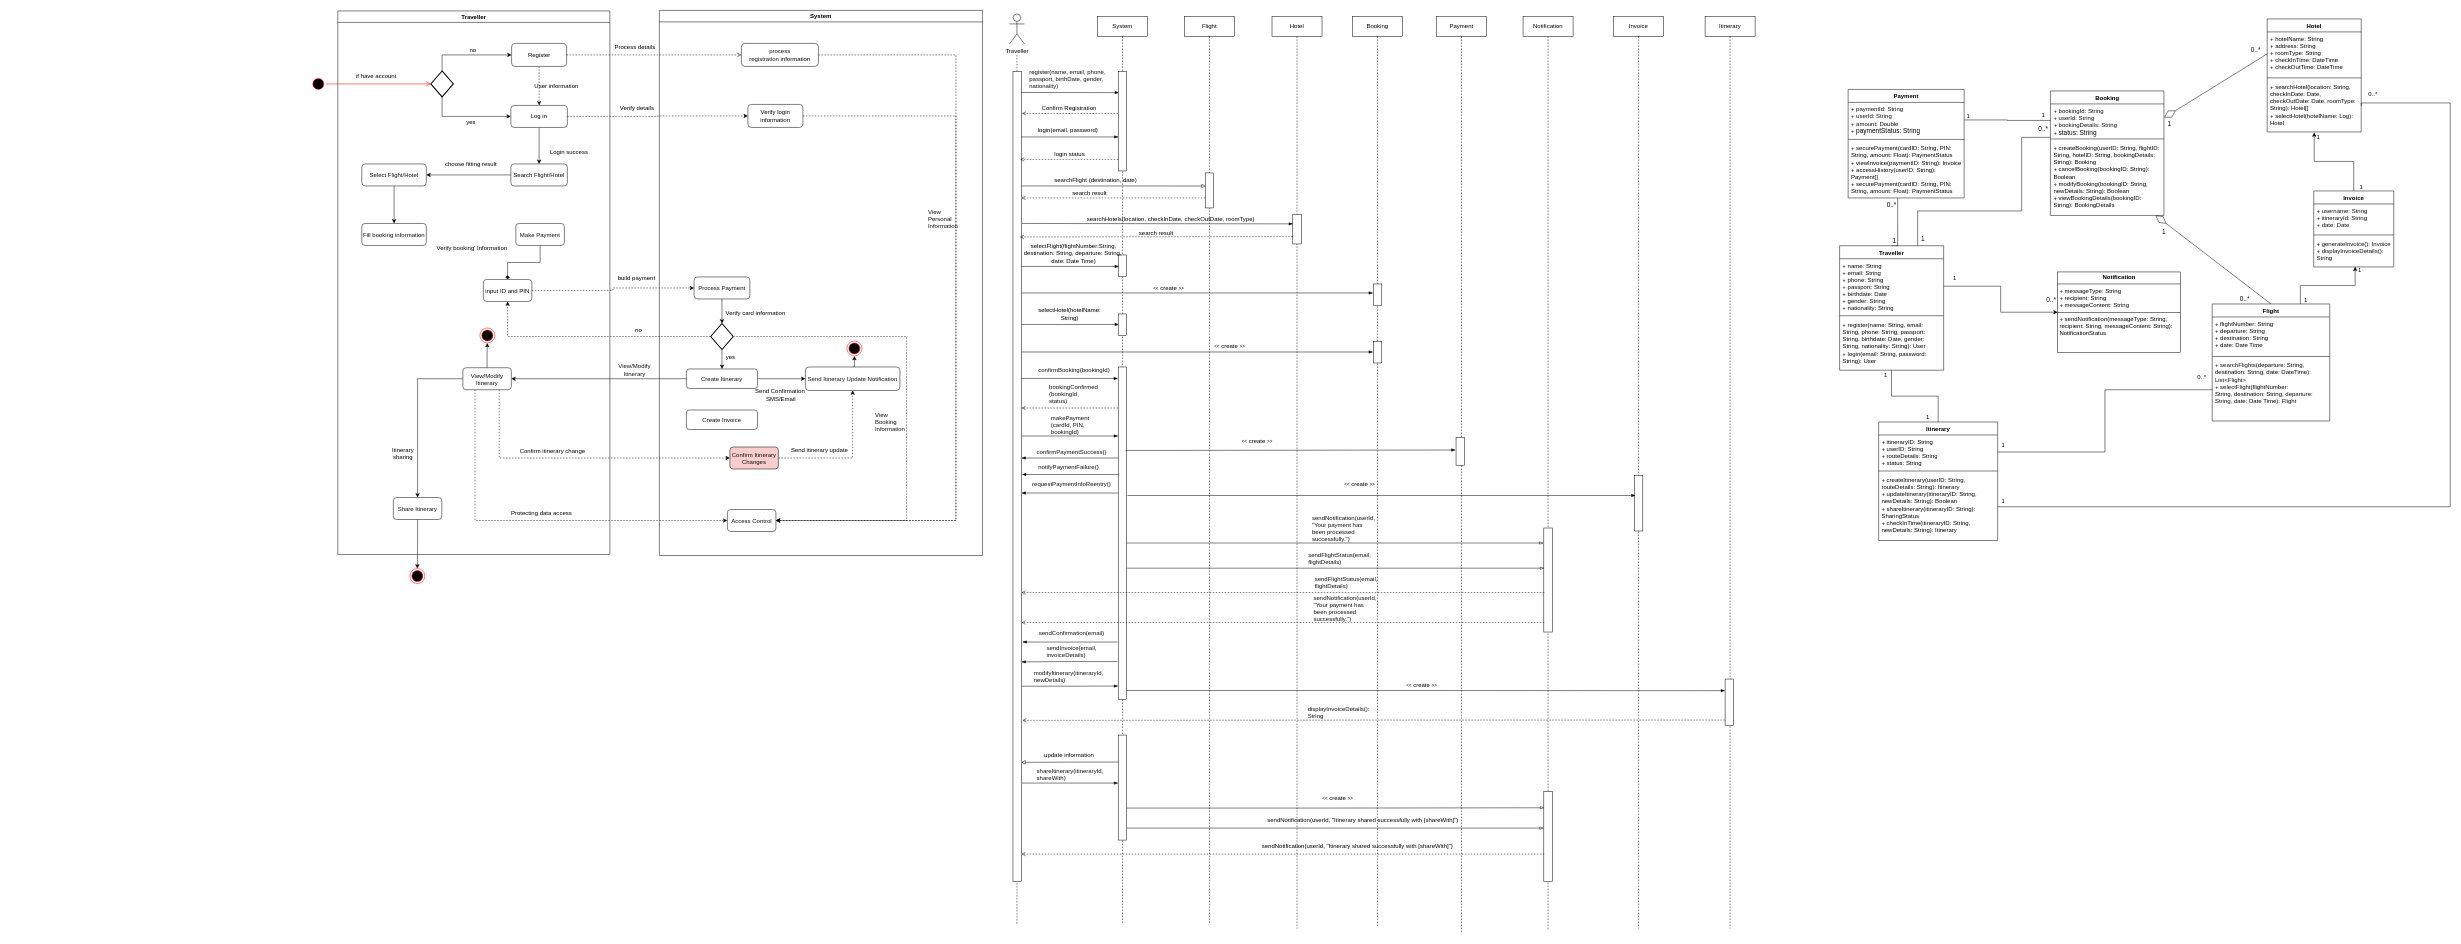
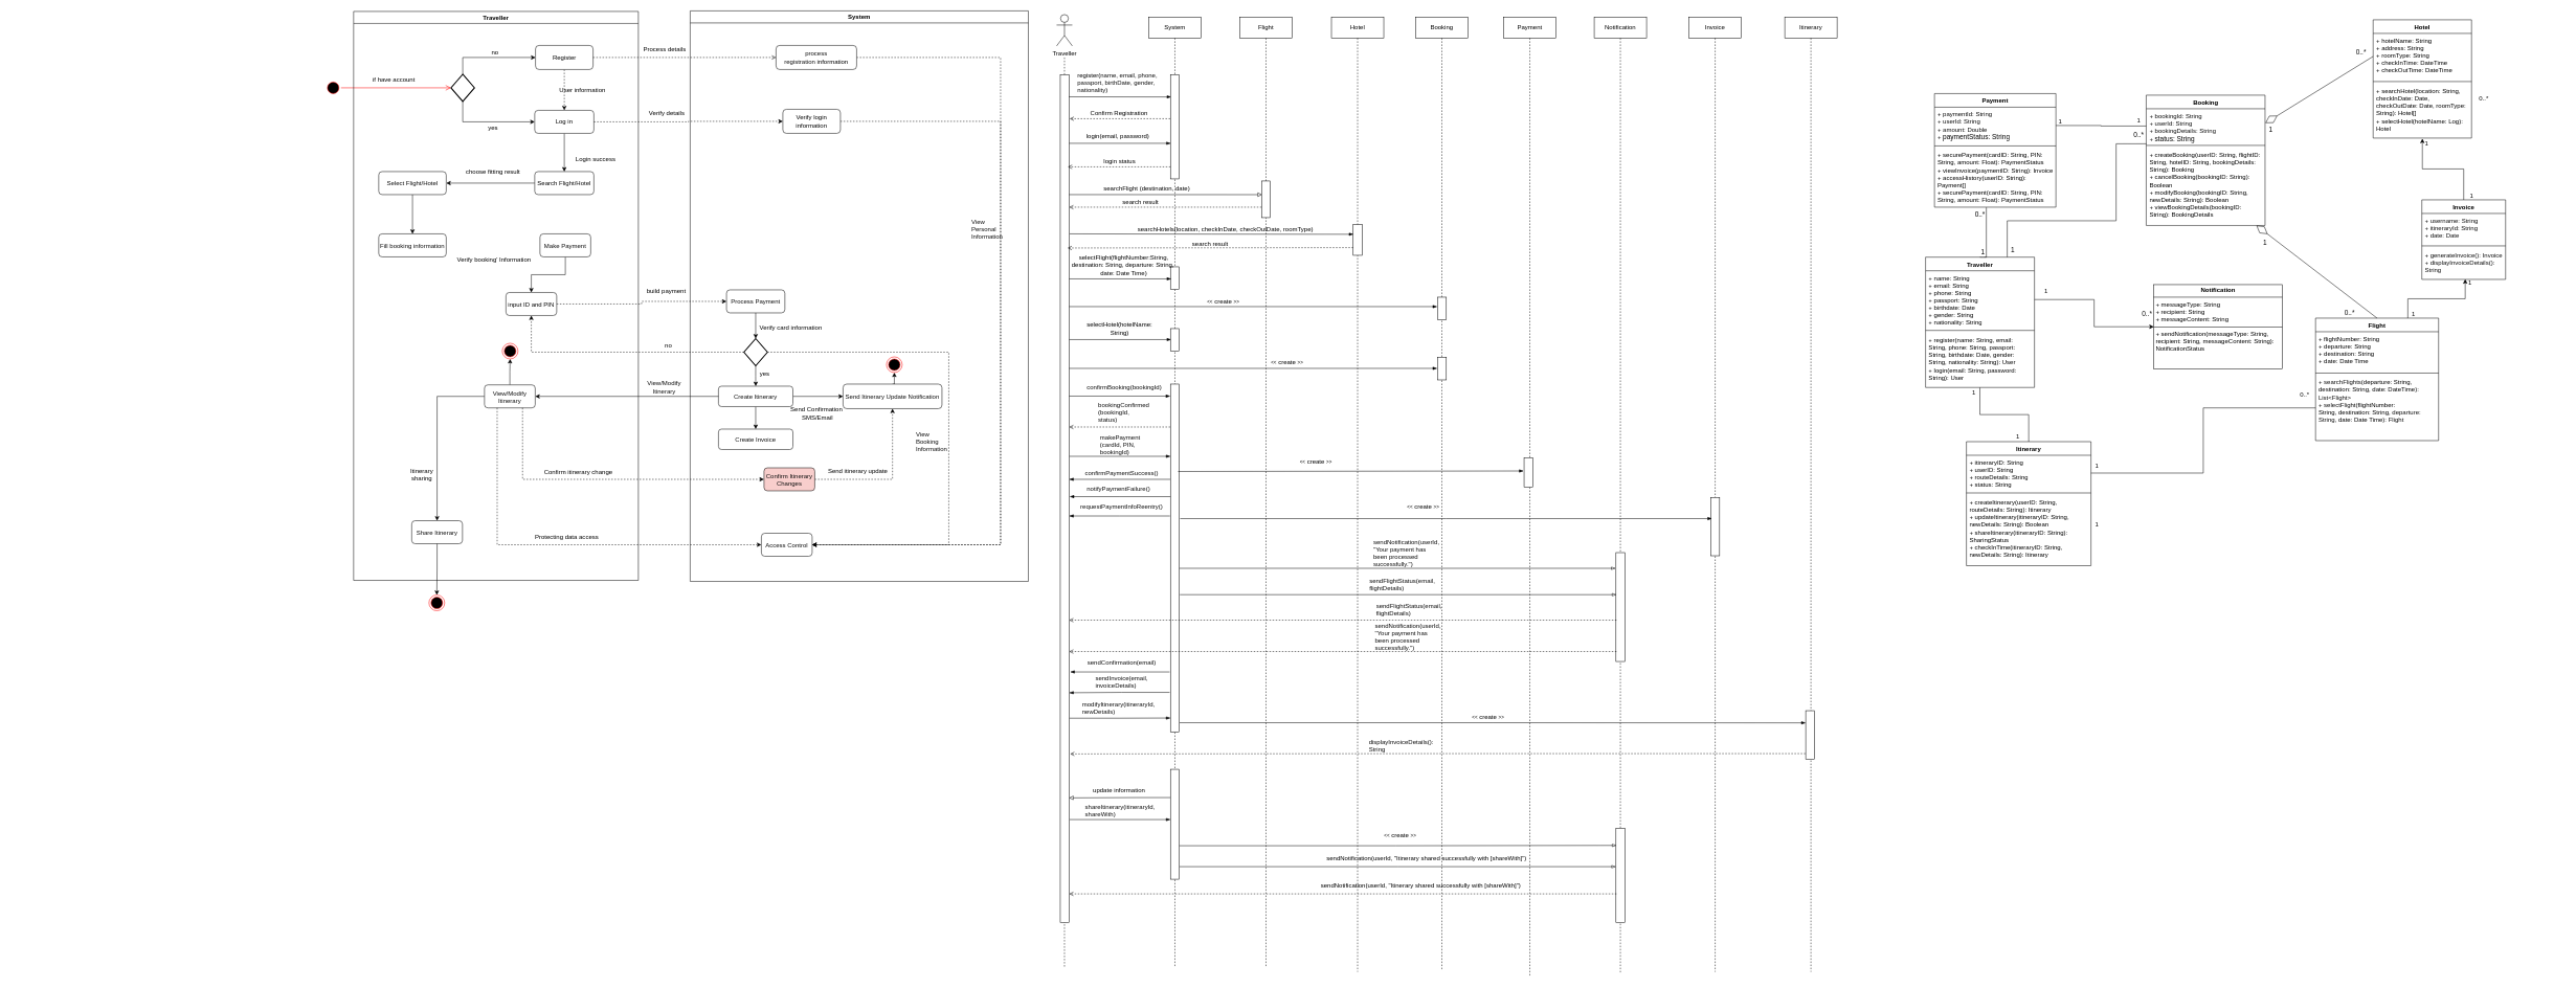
- <mxCell id="48" style="edgeStyle=orthogonalEdgeStyle;rounded=0;orthogonalLoop=1;jettySize=auto;html=1;exitX=0.5;exitY=1;exitDx=0;exitDy=0;entryX=0.5;entryY=0;entryDx=0;entryDy=0;endArrow=diamond;" edge="1" parent="31" source="49" target="52"><mxGeometry relative="1" as="geometry" /></mxCell>
+ <mxCell id="48" style="edgeStyle=orthogonalEdgeStyle;rounded=0;orthogonalLoop=1;jettySize=auto;html=1;exitX=0.5;exitY=1;exitDx=0;exitDy=0;entryX=0.5;entryY=0;entryDx=0;entryDy=0;" edge="1" parent="31" source="49" target="52"><mxGeometry relative="1" as="geometry" /></mxCell>
+ <mxCell id="12" style="edgeStyle=orthogonalEdgeStyle;rounded=0;orthogonalLoop=1;jettySize=auto;html=1;exitX=0.5;exitY=1;exitDx=0;exitDy=0;entryX=0.5;entryY=0;entryDx=0;entryDy=0;" edge="1" parent="5" source="13" target="30"><mxGeometry relative="1" as="geometry" /></mxCell>
- <mxCell id="218" style="edgeStyle=orthogonalEdgeStyle;rounded=0;orthogonalLoop=1;jettySize=auto;html=1;exitX=1;exitY=0.5;exitDx=0;exitDy=0;entryX=1;entryY=0.5;entryDx=0;entryDy=0;endArrow=none;endFill=0;" edge="1" parent="1" source="185" target="189"><mxGeometry relative="1" as="geometry"><Array as="points"><mxPoint x="4721" y="205" /><mxPoint x="4899" y="205" /><mxPoint x="4899" y="1012" /></Array></mxGeometry></mxCell>
